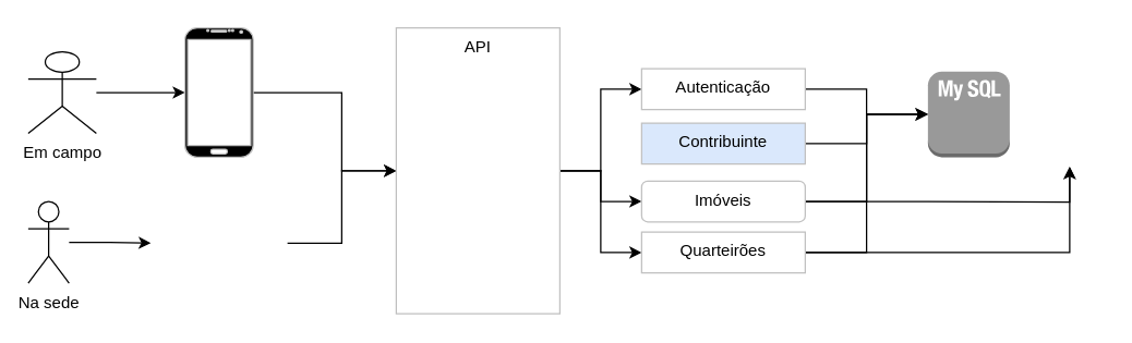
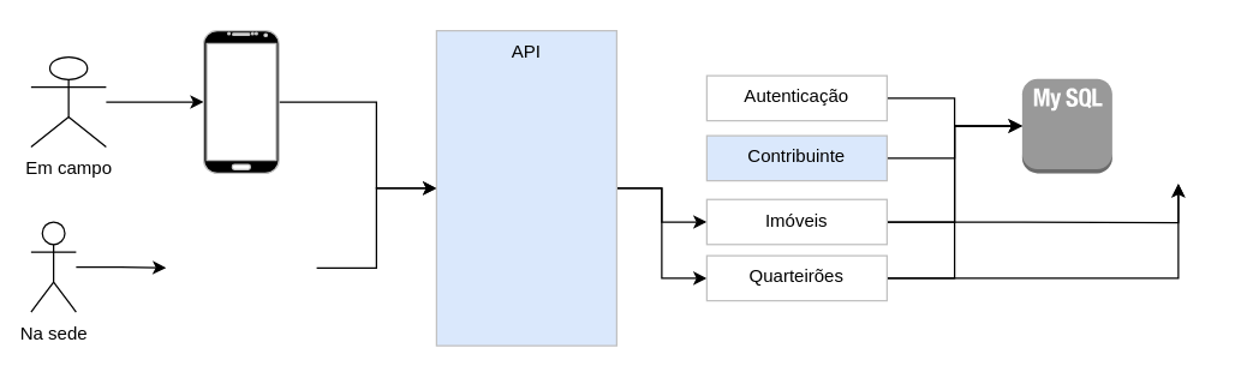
- <mxCell id="10" value="" style="edgeStyle=orthogonalEdgeStyle;rounded=0;orthogonalLoop=1;jettySize=auto;html=1;entryX=0;entryY=0.5;entryDx=0;entryDy=0;" parent="1" source="13" target="15" edge="1"><mxGeometry relative="1" as="geometry" /></mxCell>
- <mxCell id="13" value="API&lt;br&gt;" style="whiteSpace=wrap;html=1;verticalAlign=top;strokeColor=#c0c0c0;shadow=0;dashed=0;strokeWidth=1;" parent="1" vertex="1"><mxGeometry x="290" y="20" width="120" height="210" as="geometry" /></mxCell>
+ <mxCell id="13" value="API&lt;br&gt;" style="whiteSpace=wrap;html=1;verticalAlign=top;strokeColor=#c0c0c0;shadow=0;dashed=0;strokeWidth=1;fillColor=#dae8fc;" parent="1" vertex="1"><mxGeometry x="290" y="20" width="120" height="210" as="geometry" /></mxCell>
- <mxCell id="20" value="Imóveis" style="whiteSpace=wrap;html=1;verticalAlign=top;strokeColor=#c0c0c0;shadow=0;dashed=0;strokeWidth=1;rounded=1;" parent="1" vertex="1"><mxGeometry x="470" y="132.5" width="120" height="30" as="geometry" /></mxCell>
+ <mxCell id="20" value="Imóveis" style="whiteSpace=wrap;html=1;verticalAlign=top;strokeColor=#c0c0c0;shadow=0;dashed=0;strokeWidth=1;" parent="1" vertex="1"><mxGeometry x="470" y="132.5" width="120" height="30" as="geometry" /></mxCell>
